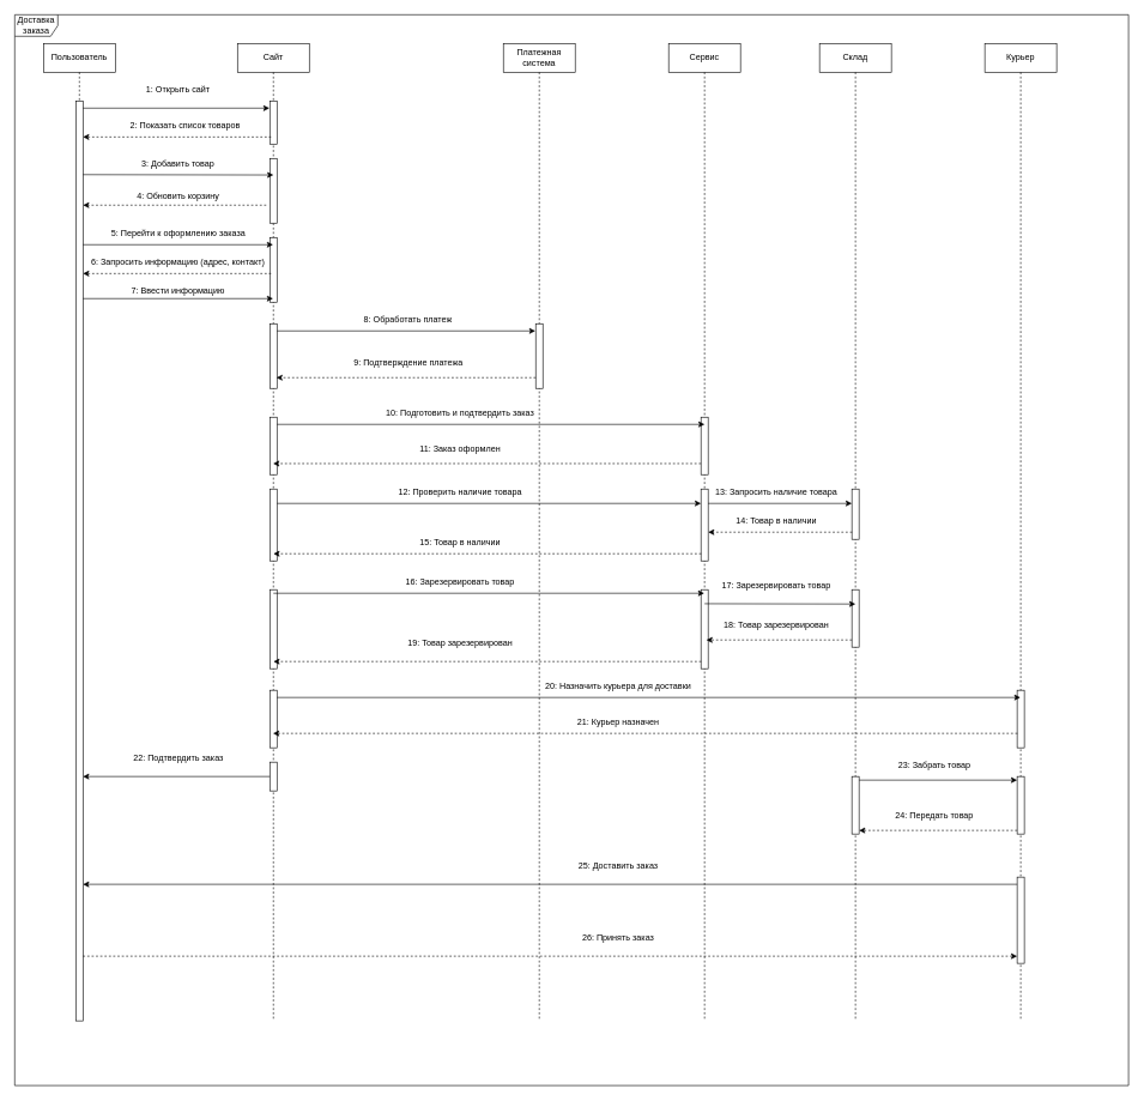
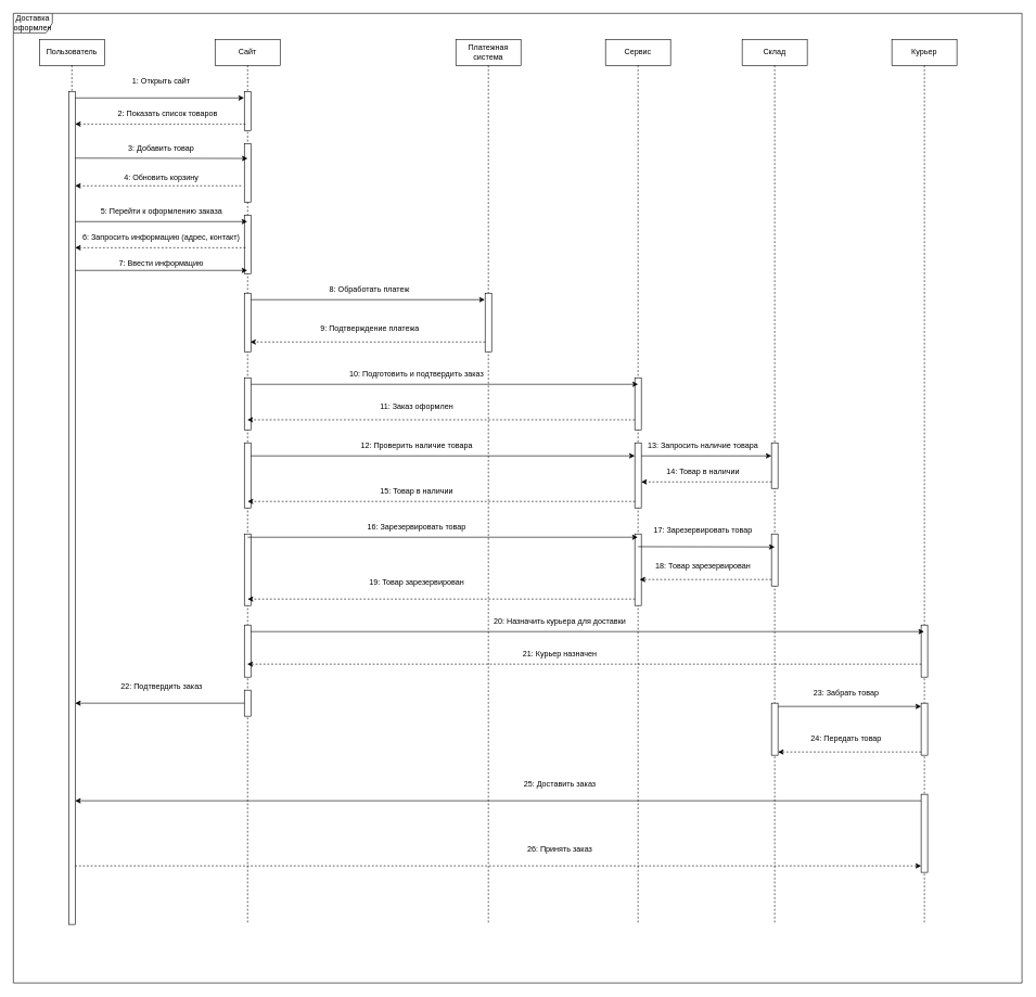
- <mxCell id="80" value="Доставка заказа" style="shape=umlFrame;whiteSpace=wrap;html=1;pointerEvents=0;" vertex="1" parent="1"><mxGeometry x="20" width="1550" height="1490" as="geometry" y="20" /></mxCell>
+ <mxCell id="80" value="Доставка оформлен" style="shape=umlFrame;whiteSpace=wrap;html=1;pointerEvents=0;" vertex="1" parent="1"><mxGeometry x="20" width="1550" height="1490" as="geometry" y="20" /></mxCell>
